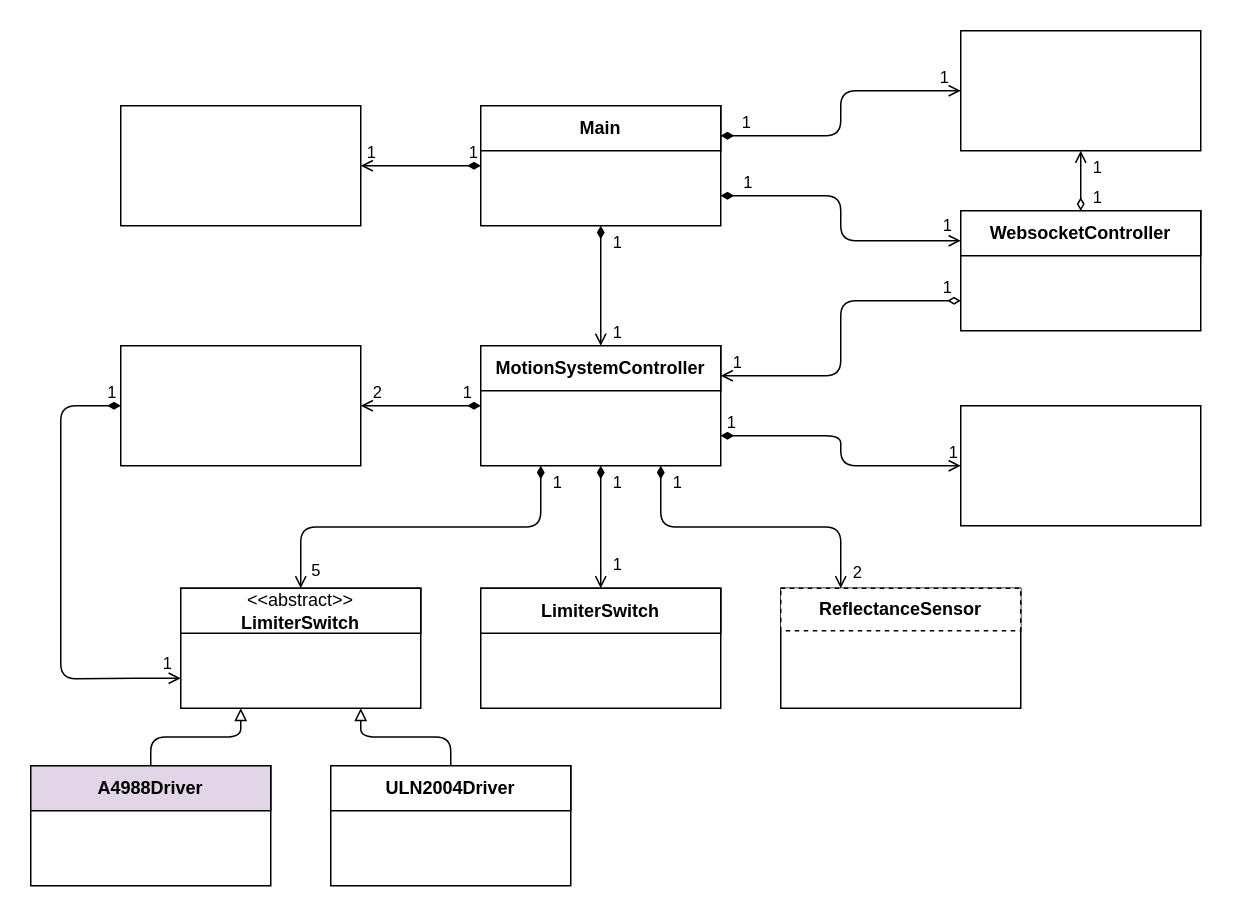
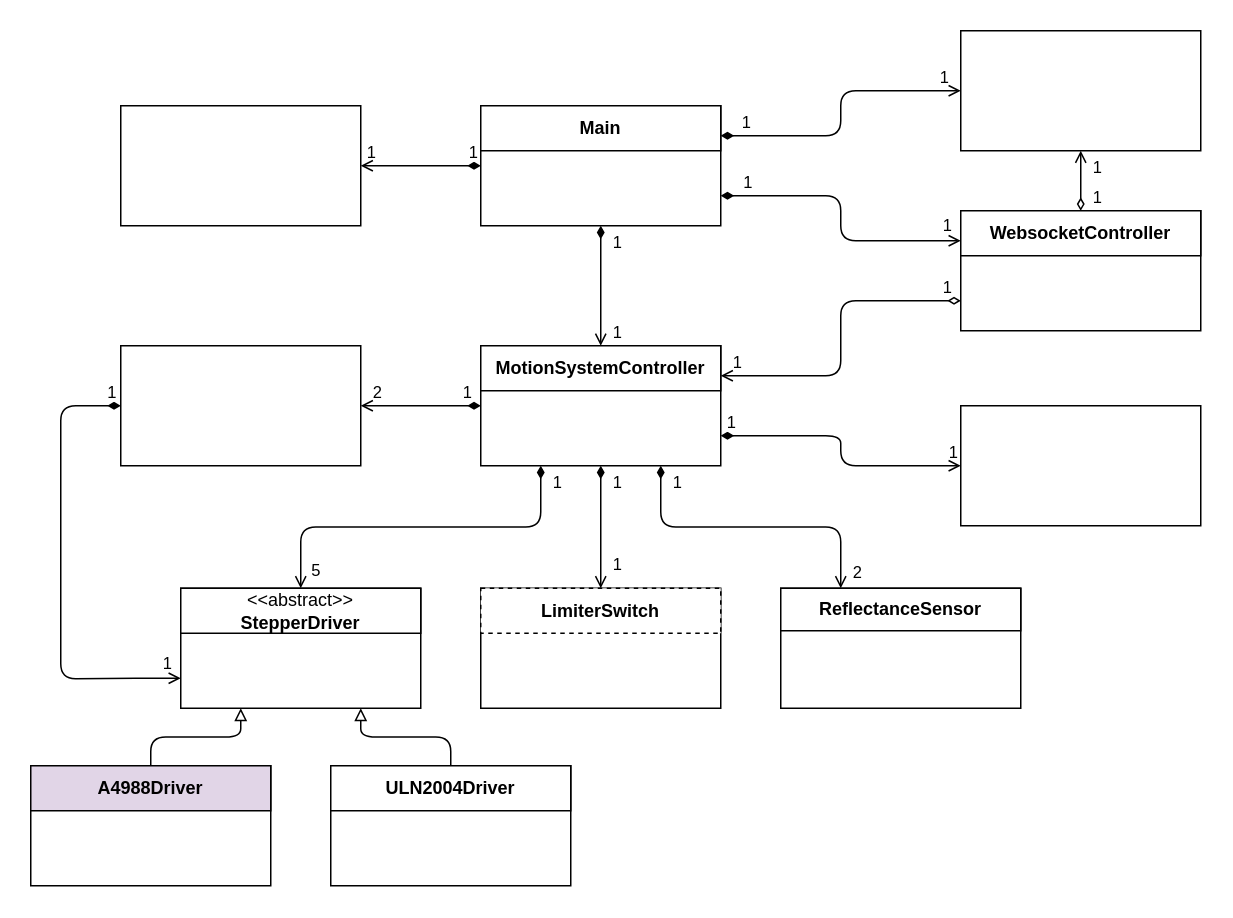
- <mxCell id="25" value="&lt;b&gt;ReflectanceSensor&lt;/b&gt;" style="rounded=0;whiteSpace=wrap;html=1;dashed=1;" parent="1" vertex="1"><mxGeometry x="520" y="391.67" width="160" height="28.33" as="geometry" /></mxCell>
+ <mxCell id="25" value="&lt;b&gt;ReflectanceSensor&lt;/b&gt;" style="rounded=0;whiteSpace=wrap;html=1;" parent="1" vertex="1"><mxGeometry x="520" y="391.67" width="160" height="28.33" as="geometry" /></mxCell>
- <mxCell id="15" value="&amp;lt;&amp;lt;abstract&amp;gt;&amp;gt;&lt;br&gt;&lt;b&gt;LimiterSwitch&lt;/b&gt;" style="rounded=0;whiteSpace=wrap;html=1;" parent="1" vertex="1"><mxGeometry x="120" y="391.67" width="160" height="30" as="geometry" /></mxCell>
+ <mxCell id="15" value="&amp;lt;&amp;lt;abstract&amp;gt;&amp;gt;&lt;br&gt;&lt;b&gt;StepperDriver&lt;/b&gt;" style="rounded=0;whiteSpace=wrap;html=1;" parent="1" vertex="1"><mxGeometry x="120" y="391.67" width="160" height="30" as="geometry" /></mxCell>
- <mxCell id="23" value="&lt;b&gt;LimiterSwitch&lt;/b&gt;" style="rounded=0;whiteSpace=wrap;html=1;" parent="1" vertex="1"><mxGeometry x="320" y="391.67" width="160" height="30" as="geometry" /></mxCell>
+ <mxCell id="23" value="&lt;b&gt;LimiterSwitch&lt;/b&gt;" style="rounded=0;whiteSpace=wrap;html=1;dashed=1;" parent="1" vertex="1"><mxGeometry x="320" y="391.67" width="160" height="30" as="geometry" /></mxCell>
